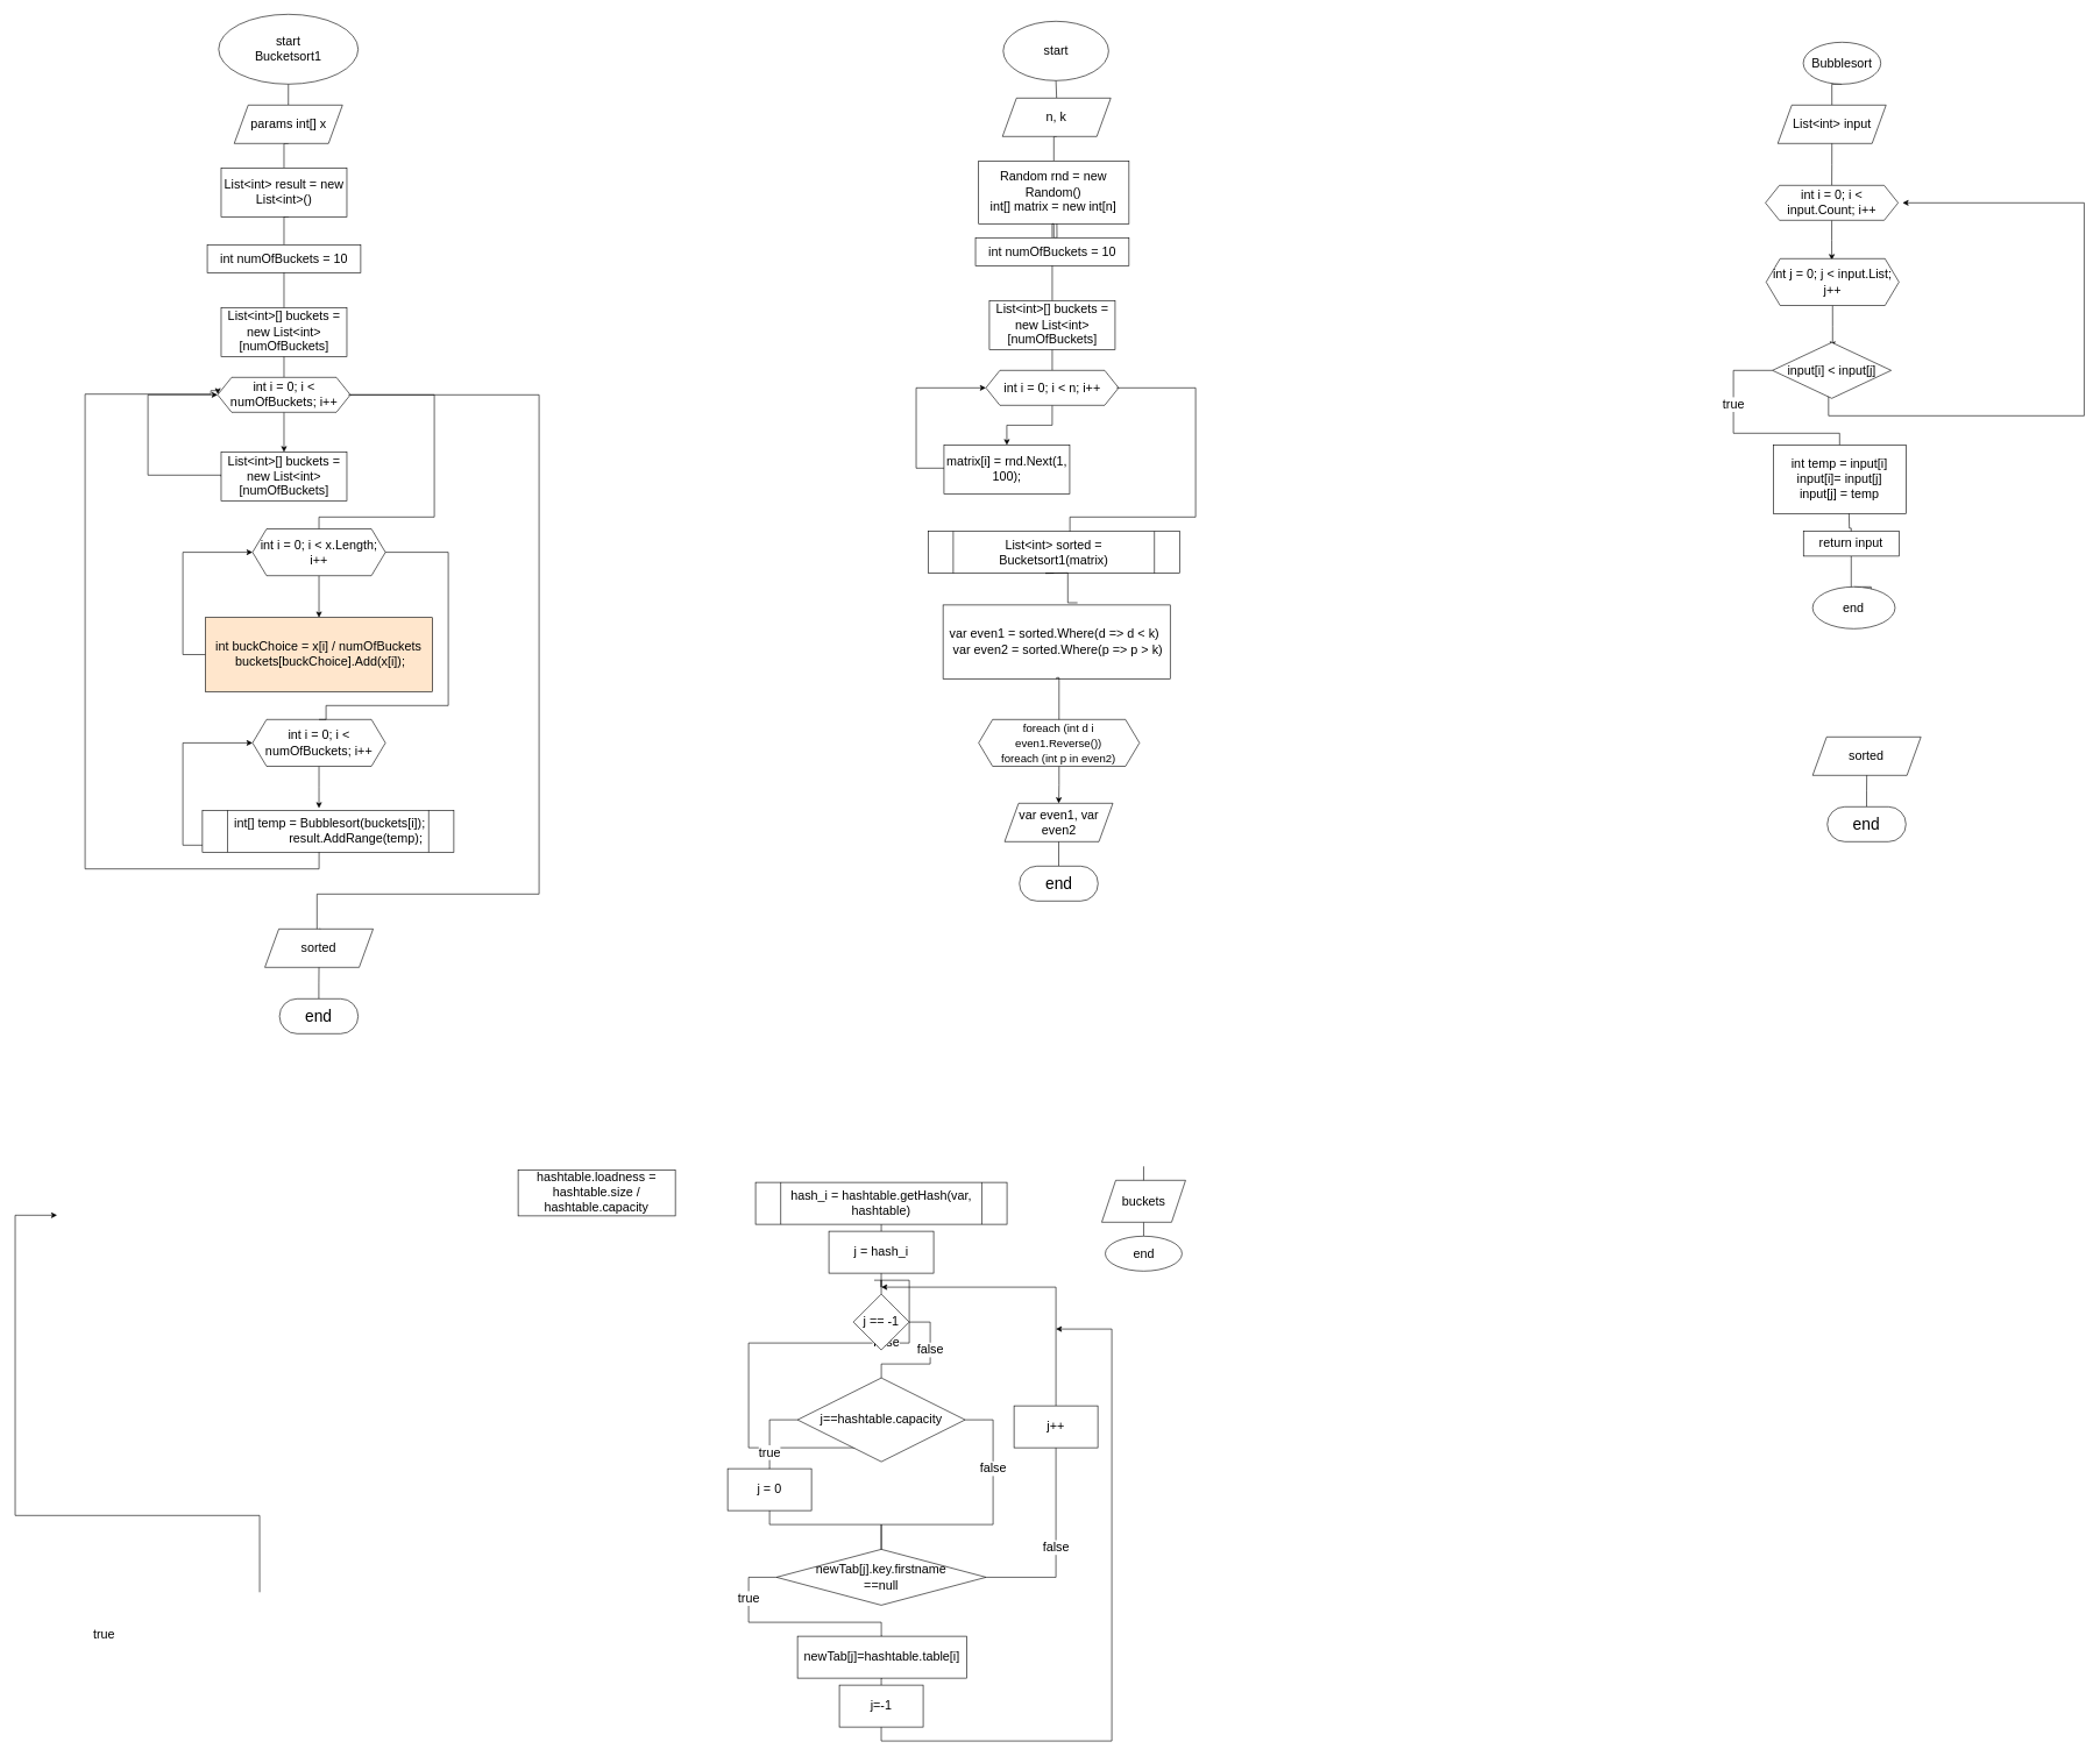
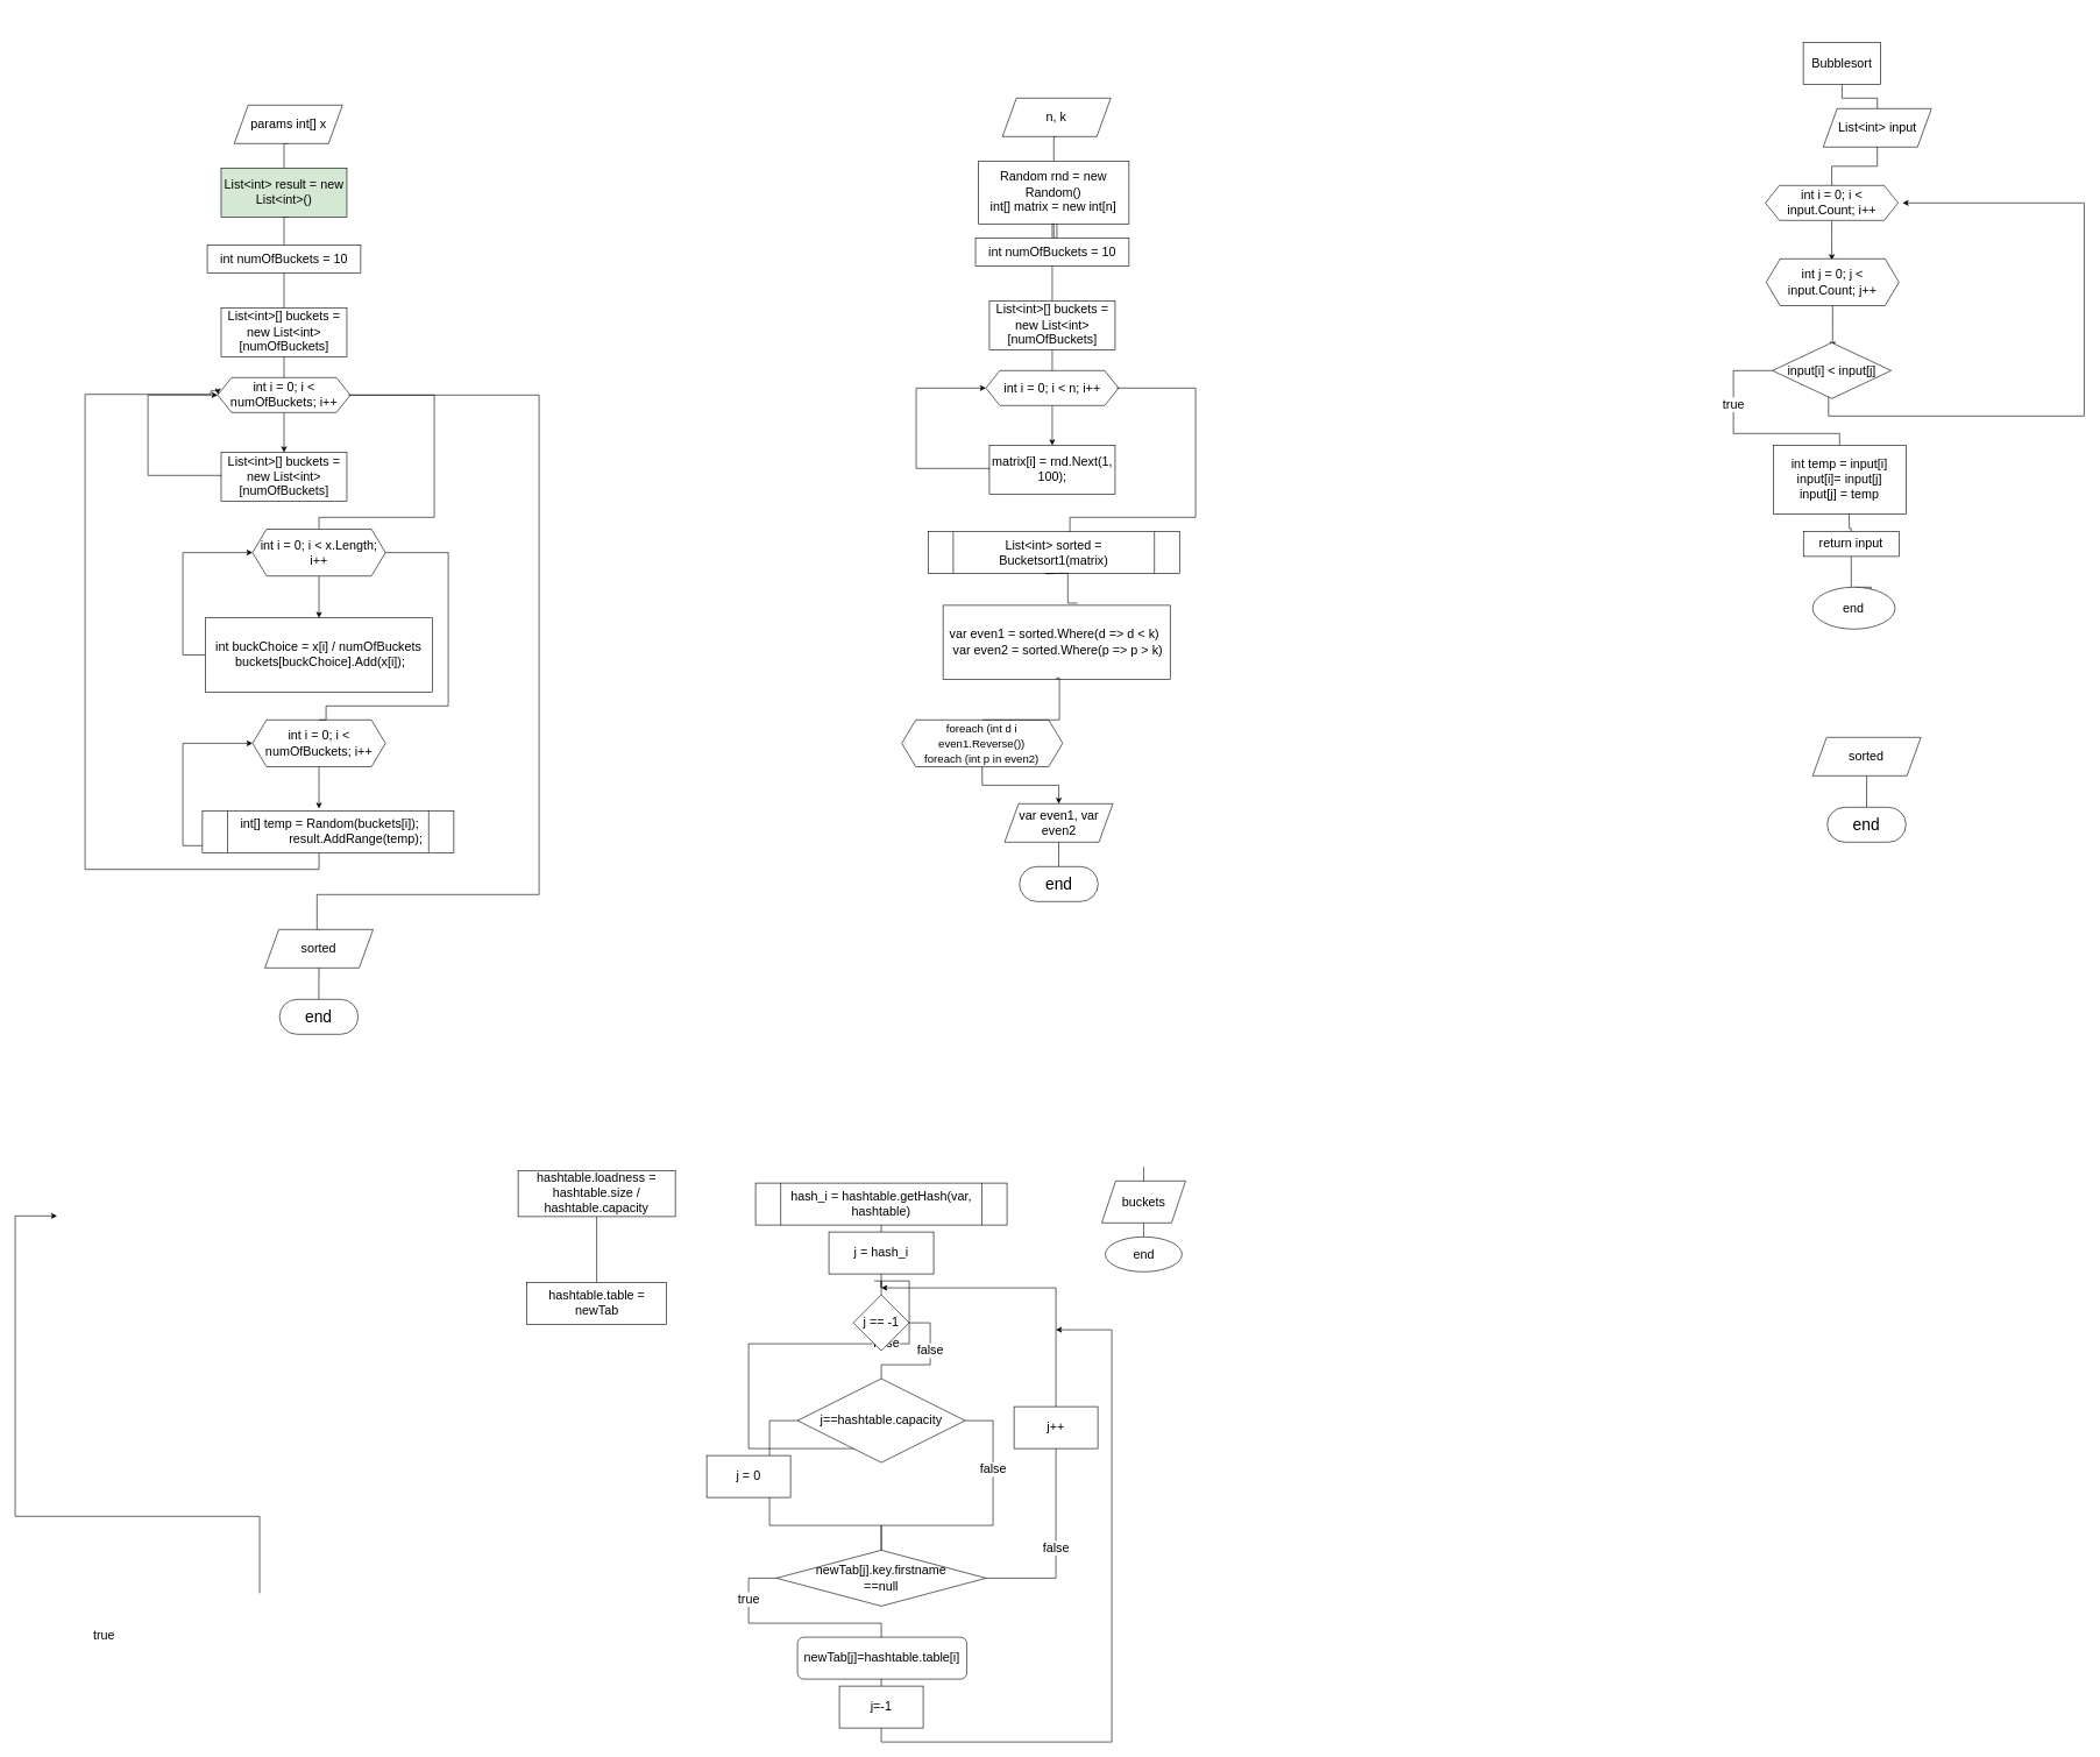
- <mxCell id="3" value="start &lt;br&gt;Bucketsort1" style="ellipse;whiteSpace=wrap;html=1;fontSize=18;" vertex="1" parent="1"><mxGeometry x="312.23" y="20" width="199.74" height="100" as="geometry" /></mxCell>
- <mxCell id="62" value="start" style="ellipse;whiteSpace=wrap;html=1;fontSize=18;" vertex="1" parent="1"><mxGeometry x="1435.55" y="30" width="150.91" height="85" as="geometry" /></mxCell>
- <mxCell id="87" value="Bubblesort" style="ellipse;whiteSpace=wrap;html=1;fontSize=18;" vertex="1" parent="1"><mxGeometry x="2581" y="60" width="110.97" height="60" as="geometry" /></mxCell>
+ <mxCell id="87" value="Bubblesort" style="whiteSpace=wrap;html=1;fontSize=18;rounded=0;" vertex="1" parent="1"><mxGeometry x="2581" y="60" width="110.97" height="60" as="geometry" /></mxCell>
- <mxCell id="61" style="edgeStyle=orthogonalEdgeStyle;rounded=0;orthogonalLoop=1;jettySize=auto;html=1;exitX=0.5;exitY=1;exitDx=0;exitDy=0;entryX=0.5;entryY=0;entryDx=0;entryDy=0;fontSize=18;endArrow=none;endFill=0;" edge="1" parent="1" source="62" target="64"><mxGeometry relative="1" as="geometry" /></mxCell>
- <mxCell id="2" style="edgeStyle=orthogonalEdgeStyle;rounded=0;orthogonalLoop=1;jettySize=auto;html=1;exitX=0.5;exitY=1;exitDx=0;exitDy=0;entryX=0.5;entryY=0;entryDx=0;entryDy=0;fontSize=18;endArrow=none;endFill=0;" edge="1" parent="1" source="3" target="5"><mxGeometry relative="1" as="geometry" /></mxCell>
- <mxCell id="88" value="List&amp;lt;int&amp;gt; input" style="shape=parallelogram;perimeter=parallelogramPerimeter;whiteSpace=wrap;html=1;fixedSize=1;strokeWidth=1;fontSize=18;" vertex="1" parent="1"><mxGeometry x="2544.54" y="150" width="155" height="55" as="geometry" /></mxCell>
+ <mxCell id="88" value="List&amp;lt;int&amp;gt; input" style="shape=parallelogram;perimeter=parallelogramPerimeter;whiteSpace=wrap;html=1;fixedSize=1;strokeWidth=1;fontSize=18;" vertex="1" parent="1"><mxGeometry x="2609.54" y="155" width="155" height="55" as="geometry" /></mxCell>
- <mxCell id="7" value="List&amp;lt;int&amp;gt; result = new List&amp;lt;int&amp;gt;()" style="rounded=0;whiteSpace=wrap;html=1;fontSize=18;" vertex="1" parent="1"><mxGeometry x="315.8" y="240" width="180" height="70" as="geometry" /></mxCell>
+ <mxCell id="7" value="List&amp;lt;int&amp;gt; result = new List&amp;lt;int&amp;gt;()" style="rounded=0;whiteSpace=wrap;html=1;fontSize=18;fillColor=#d5e8d4;" vertex="1" parent="1"><mxGeometry x="315.8" y="240" width="180" height="70" as="geometry" /></mxCell>
- <mxCell id="93" value="int j = 0; j &amp;lt; input.List; j++" style="shape=hexagon;perimeter=hexagonPerimeter2;whiteSpace=wrap;html=1;fixedSize=1;fontSize=18;" vertex="1" parent="1"><mxGeometry x="2527.86" y="370" width="190.2" height="67" as="geometry" /></mxCell>
+ <mxCell id="93" value="int j = 0; j &amp;lt; input.Count; j++" style="shape=hexagon;perimeter=hexagonPerimeter2;whiteSpace=wrap;html=1;fixedSize=1;fontSize=18;" vertex="1" parent="1"><mxGeometry x="2527.86" y="370" width="190.2" height="67" as="geometry" /></mxCell>
- <mxCell id="75" value="matrix[i] = rnd.Next(1, 100);" style="rounded=0;whiteSpace=wrap;html=1;fontSize=18;" vertex="1" parent="1"><mxGeometry x="1350.74" y="637" width="180" height="70" as="geometry" /></mxCell>
+ <mxCell id="75" value="matrix[i] = rnd.Next(1, 100);" style="rounded=0;whiteSpace=wrap;html=1;fontSize=18;" vertex="1" parent="1"><mxGeometry x="1415.74" y="637" width="180" height="70" as="geometry" /></mxCell>
- <mxCell id="50" value="&lt;div&gt;int buckChoice = x[i] / numOfBuckets&lt;/div&gt;&lt;div&gt;&lt;span&gt;&amp;nbsp;buckets[buckChoice].Add(x[i]);&lt;/span&gt;&lt;/div&gt;" style="rounded=0;whiteSpace=wrap;html=1;fontSize=18;fillColor=#ffe6cc;" vertex="1" parent="1"><mxGeometry x="293.3" y="884" width="325.2" height="106" as="geometry" /></mxCell>
+ <mxCell id="50" value="&lt;div&gt;int buckChoice = x[i] / numOfBuckets&lt;/div&gt;&lt;div&gt;&lt;span&gt;&amp;nbsp;buckets[buckChoice].Add(x[i]);&lt;/span&gt;&lt;/div&gt;" style="rounded=0;whiteSpace=wrap;html=1;fontSize=18;" vertex="1" parent="1"><mxGeometry x="293.3" y="884" width="325.2" height="106" as="geometry" /></mxCell>
- <mxCell id="78" value="&lt;span&gt;&lt;font size=&quot;3&quot;&gt;foreach (int d i even1.Reverse())&lt;/font&gt;&lt;br&gt;&lt;font size=&quot;3&quot;&gt;foreach (int p in even2)&lt;/font&gt;&lt;br&gt;&lt;/span&gt;" style="shape=hexagon;perimeter=hexagonPerimeter2;whiteSpace=wrap;html=1;fixedSize=1;fontSize=18;" vertex="1" parent="1"><mxGeometry x="1400.35" y="1030" width="230.26" height="67" as="geometry" /></mxCell>
+ <mxCell id="78" value="&lt;span&gt;&lt;font size=&quot;3&quot;&gt;foreach (int d i even1.Reverse())&lt;/font&gt;&lt;br&gt;&lt;font size=&quot;3&quot;&gt;foreach (int p in even2)&lt;/font&gt;&lt;br&gt;&lt;/span&gt;" style="shape=hexagon;perimeter=hexagonPerimeter2;whiteSpace=wrap;html=1;fixedSize=1;fontSize=18;" vertex="1" parent="1"><mxGeometry x="1290.35" y="1030" width="230.26" height="67" as="geometry" /></mxCell>
- <mxCell id="56" value="&lt;div&gt;&amp;nbsp;int[] temp = Bubblesort(buckets[i]);&lt;/div&gt;&lt;div&gt;&amp;nbsp; &amp;nbsp; &amp;nbsp; &amp;nbsp; &amp;nbsp; &amp;nbsp; &amp;nbsp; &amp;nbsp; result.AddRange(temp);&lt;/div&gt;" style="shape=process;whiteSpace=wrap;html=1;backgroundOutline=1;fontSize=18;strokeWidth=1;" vertex="1" parent="1"><mxGeometry x="289" y="1160" width="360" height="60" as="geometry" /></mxCell>
+ <mxCell id="56" value="&lt;div&gt;&amp;nbsp;int[] temp = Random(buckets[i]);&lt;/div&gt;&lt;div&gt;&amp;nbsp; &amp;nbsp; &amp;nbsp; &amp;nbsp; &amp;nbsp; &amp;nbsp; &amp;nbsp; &amp;nbsp; result.AddRange(temp);&lt;/div&gt;" style="shape=process;whiteSpace=wrap;html=1;backgroundOutline=1;fontSize=18;strokeWidth=1;" vertex="1" parent="1"><mxGeometry x="289" y="1160" width="360" height="60" as="geometry" /></mxCell>
+ <mxCell id="44" style="edgeStyle=orthogonalEdgeStyle;rounded=0;orthogonalLoop=1;jettySize=auto;html=1;exitX=0.5;exitY=1;exitDx=0;exitDy=0;entryX=0.5;entryY=0;entryDx=0;entryDy=0;fontSize=18;endArrow=none;endFill=0;" edge="1" parent="1" source="45" target="46"><mxGeometry relative="1" as="geometry" /></mxCell>
+ <mxCell id="46" value="hashtable.table = newTab" style="rounded=0;whiteSpace=wrap;html=1;fontSize=18;" vertex="1" parent="1"><mxGeometry x="753.53" y="1835" width="200" height="60" as="geometry" /></mxCell>
- <mxCell id="27" value="j = 0" style="rounded=0;whiteSpace=wrap;html=1;fontSize=18;strokeWidth=1;" vertex="1" parent="1"><mxGeometry x="1041" y="2103" width="120" height="60" as="geometry" /></mxCell>
+ <mxCell id="27" value="j = 0" style="rounded=0;whiteSpace=wrap;html=1;fontSize=18;strokeWidth=1;" vertex="1" parent="1"><mxGeometry x="1011" y="2083" width="120" height="60" as="geometry" /></mxCell>
- <mxCell id="34" value="newTab[j]=hashtable.table[i]" style="rounded=0;whiteSpace=wrap;html=1;fontSize=18;" vertex="1" parent="1"><mxGeometry x="1141" y="2343" width="242.47" height="60" as="geometry" /></mxCell>
+ <mxCell id="34" value="newTab[j]=hashtable.table[i]" style="whiteSpace=wrap;html=1;fontSize=18;rounded=1;" vertex="1" parent="1"><mxGeometry x="1141" y="2343" width="242.47" height="60" as="geometry" /></mxCell>
